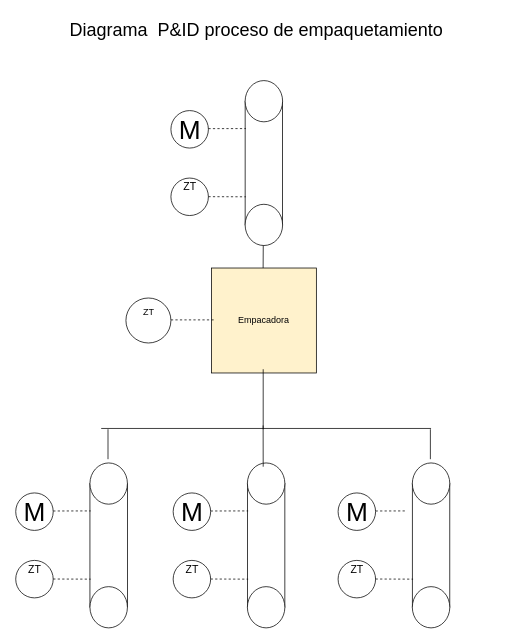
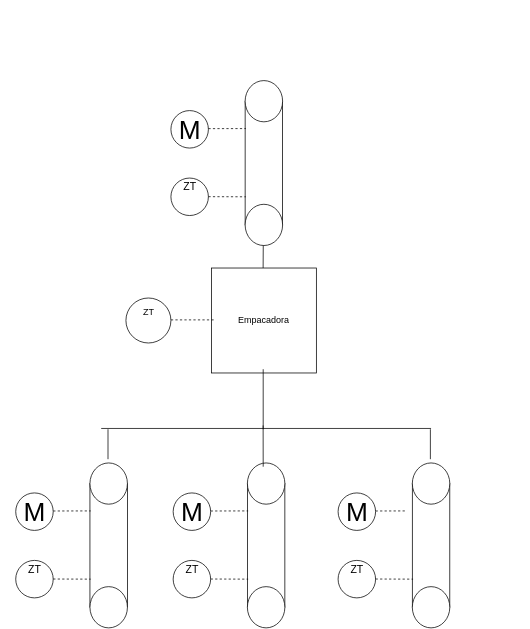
- <mxCell id="11" value="&lt;span style=&quot;font-size: 24px;&quot;&gt;Diagrama&amp;nbsp; P&amp;amp;ID proceso de empaquetamiento&amp;nbsp;&lt;/span&gt;" style="text;html=1;align=center;verticalAlign=middle;resizable=0;points=[];autosize=1;strokeColor=none;fillColor=none;" vertex="1" parent="1"><mxGeometry x="79" y="20" width="530" height="40" as="geometry" /></mxCell>
- <mxCell id="2" value="Empacadora" style="whiteSpace=wrap;html=1;aspect=fixed;fillColor=#fff2cc;" vertex="1" parent="1"><mxGeometry x="281" y="357" width="140" height="140" as="geometry" /></mxCell>
+ <mxCell id="2" value="Empacadora" style="whiteSpace=wrap;html=1;aspect=fixed;" vertex="1" parent="1"><mxGeometry x="281" y="357" width="140" height="140" as="geometry" /></mxCell>
